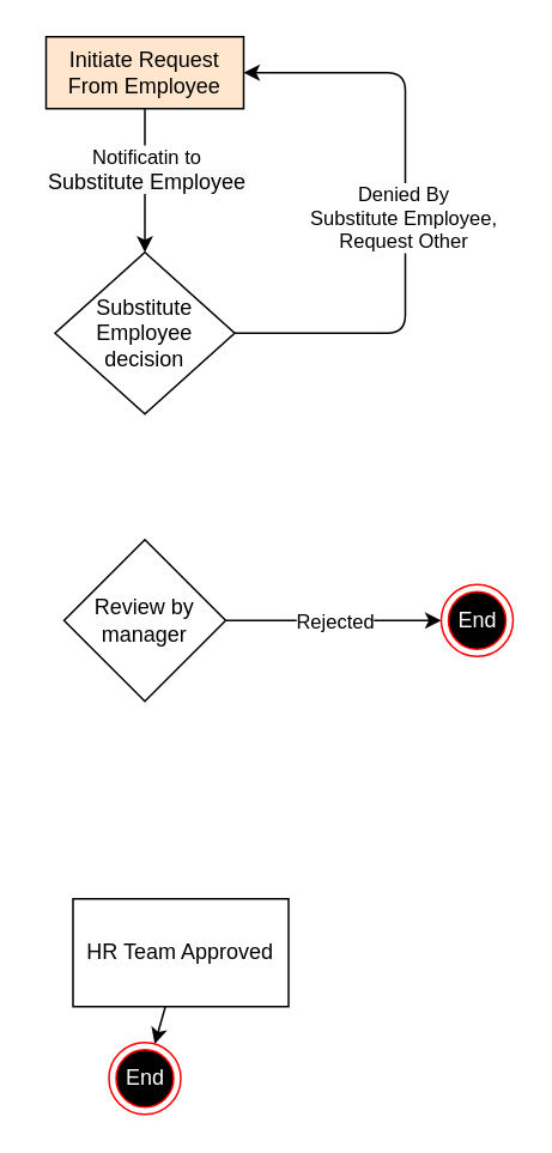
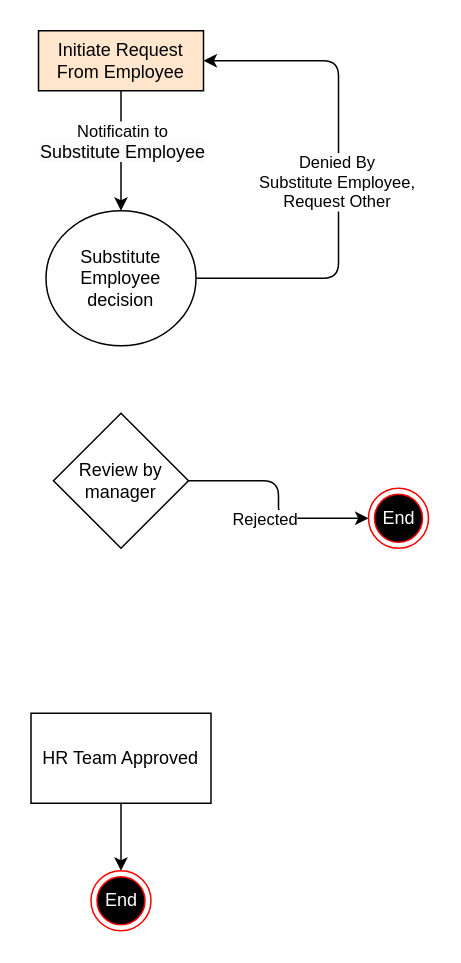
- <mxCell id="7" value="Substitute&lt;br&gt;Employee&lt;br&gt;decision" style="rhombus;whiteSpace=wrap;html=1;" vertex="1" parent="1"><mxGeometry x="30" y="140" width="100" height="90" as="geometry" /></mxCell>
+ <mxCell id="7" value="Substitute&lt;br&gt;Employee&lt;br&gt;decision" style="ellipse;whiteSpace=wrap;html=1;" vertex="1" parent="1"><mxGeometry x="30" y="140" width="100" height="90" as="geometry" /></mxCell>
- <mxCell id="10" value="Review by manager" style="rhombus;whiteSpace=wrap;html=1;" vertex="1" parent="1"><mxGeometry x="35" y="300" width="90" height="90" as="geometry" /></mxCell>
+ <mxCell id="10" value="Review by manager" style="rhombus;whiteSpace=wrap;html=1;" vertex="1" parent="1"><mxGeometry x="35" y="275" width="90" height="90" as="geometry" /></mxCell>
- <mxCell id="12" value="HR Team Approved" style="whiteSpace=wrap;html=1;" vertex="1" parent="1"><mxGeometry x="40" y="500" width="120" height="60" as="geometry" /></mxCell>
+ <mxCell id="12" value="HR Team Approved" style="whiteSpace=wrap;html=1;" vertex="1" parent="1"><mxGeometry x="20" y="475" width="120" height="60" as="geometry" /></mxCell>
